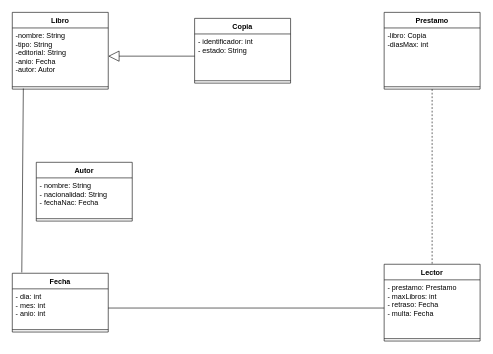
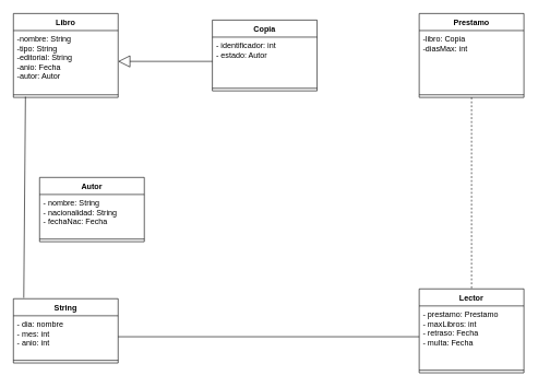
- <mxCell id="6" value="- identificador: int&#10;- estado: String&#10;" style="text;strokeColor=none;fillColor=none;align=left;verticalAlign=top;spacingLeft=4;spacingRight=4;overflow=hidden;rotatable=0;points=[[0,0.5],[1,0.5]];portConstraint=eastwest;" vertex="1" parent="5"><mxGeometry y="26" width="160" height="74" as="geometry" /></mxCell>
+ <mxCell id="6" value="- identificador: int&#10;- estado: Autor&#10;" style="text;strokeColor=none;fillColor=none;align=left;verticalAlign=top;spacingLeft=4;spacingRight=4;overflow=hidden;rotatable=0;points=[[0,0.5],[1,0.5]];portConstraint=eastwest;" vertex="1" parent="5"><mxGeometry y="26" width="160" height="74" as="geometry" /></mxCell>
- <mxCell id="8" value="Fecha" style="swimlane;fontStyle=1;align=center;verticalAlign=top;childLayout=stackLayout;horizontal=1;startSize=26;horizontalStack=0;resizeParent=1;resizeParentMax=0;resizeLast=0;collapsible=1;marginBottom=0;" vertex="1" parent="1"><mxGeometry x="20" y="455" width="160" height="98" as="geometry" /></mxCell>
+ <mxCell id="8" value="String" style="swimlane;fontStyle=1;align=center;verticalAlign=top;childLayout=stackLayout;horizontal=1;startSize=26;horizontalStack=0;resizeParent=1;resizeParentMax=0;resizeLast=0;collapsible=1;marginBottom=0;" vertex="1" parent="1"><mxGeometry x="20" y="455" width="160" height="98" as="geometry" /></mxCell>
- <mxCell id="9" value="- dia: int&#10;- mes: int&#10;- anio: int&#10;" style="text;strokeColor=none;fillColor=none;align=left;verticalAlign=top;spacingLeft=4;spacingRight=4;overflow=hidden;rotatable=0;points=[[0,0.5],[1,0.5]];portConstraint=eastwest;" vertex="1" parent="8"><mxGeometry y="26" width="160" height="64" as="geometry" /></mxCell>
+ <mxCell id="9" value="- dia: nombre&#10;- mes: int&#10;- anio: int&#10;" style="text;strokeColor=none;fillColor=none;align=left;verticalAlign=top;spacingLeft=4;spacingRight=4;overflow=hidden;rotatable=0;points=[[0,0.5],[1,0.5]];portConstraint=eastwest;" vertex="1" parent="8"><mxGeometry y="26" width="160" height="64" as="geometry" /></mxCell>
